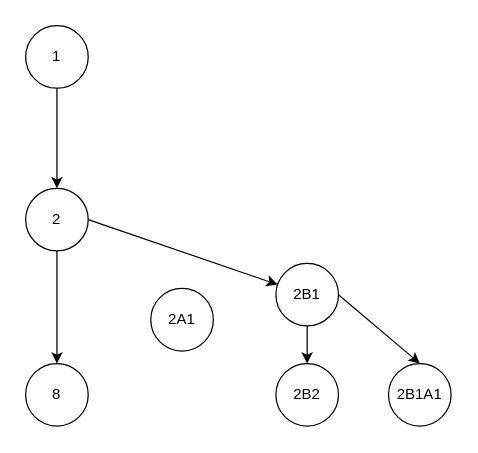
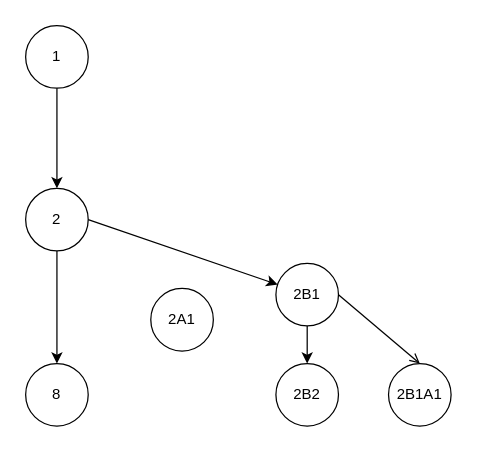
- <mxCell id="11" value="" style="endArrow=classic;html=1;rounded=0;entryX=0.5;entryY=0;entryDx=0;entryDy=0;exitX=1;exitY=0.5;exitDx=0;exitDy=0;" edge="1" parent="1" source="8" target="10"><mxGeometry width="50" height="50" relative="1" as="geometry"><mxPoint x="180" y="350" as="sourcePoint" /><mxPoint x="230" y="300" as="targetPoint" /></mxGeometry></mxCell>
+ <mxCell id="11" value="" style="endArrow=open;html=1;rounded=0;entryX=0.5;entryY=0;entryDx=0;entryDy=0;exitX=1;exitY=0.5;exitDx=0;exitDy=0;" edge="1" parent="1" source="8" target="10"><mxGeometry width="50" height="50" relative="1" as="geometry"><mxPoint x="180" y="350" as="sourcePoint" /><mxPoint x="230" y="300" as="targetPoint" /></mxGeometry></mxCell>
